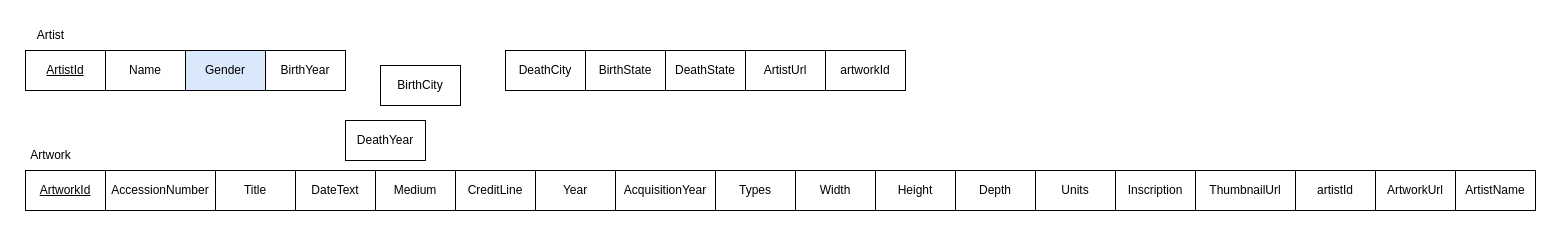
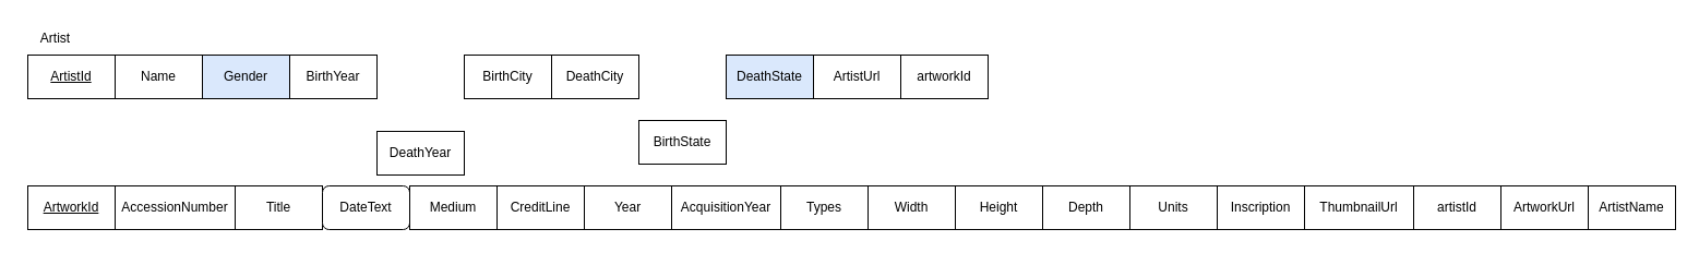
- <mxCell id="8" value="BirthState" style="rounded=0;whiteSpace=wrap;html=1;" vertex="1" parent="1"><mxGeometry x="585" y="50" width="80" height="40" as="geometry" /></mxCell>
+ <mxCell id="8" value="BirthState" style="rounded=0;whiteSpace=wrap;html=1;" vertex="1" parent="1"><mxGeometry x="585" y="110" width="80" height="40" as="geometry" /></mxCell>
- <mxCell id="9" value="DeathState" style="rounded=0;whiteSpace=wrap;html=1;" vertex="1" parent="1"><mxGeometry x="665" y="50" width="80" height="40" as="geometry" /></mxCell>
+ <mxCell id="9" value="DeathState" style="rounded=0;whiteSpace=wrap;html=1;fillColor=#dae8fc;" vertex="1" parent="1"><mxGeometry x="665" y="50" width="80" height="40" as="geometry" /></mxCell>
- <mxCell id="10" value="BirthCity" style="rounded=0;whiteSpace=wrap;html=1;" vertex="1" parent="1"><mxGeometry x="380" y="65" width="80" height="40" as="geometry" /></mxCell>
+ <mxCell id="10" value="BirthCity" style="rounded=0;whiteSpace=wrap;html=1;" vertex="1" parent="1"><mxGeometry x="425" y="50" width="80" height="40" as="geometry" /></mxCell>
- <mxCell id="14" value="Artwork" style="text;html=1;align=center;verticalAlign=middle;resizable=0;points=[];autosize=1;strokeColor=none;fillColor=none;" vertex="1" parent="1"><mxGeometry x="20" y="140" width="60" height="30" as="geometry" /></mxCell>
- <mxCell id="18" value="DateText" style="rounded=0;whiteSpace=wrap;html=1;" vertex="1" parent="1"><mxGeometry x="295" y="170" width="80" height="40" as="geometry" /></mxCell>
+ <mxCell id="18" value="DateText" style="whiteSpace=wrap;html=1;rounded=1;" vertex="1" parent="1"><mxGeometry x="295" y="170" width="80" height="40" as="geometry" /></mxCell>
